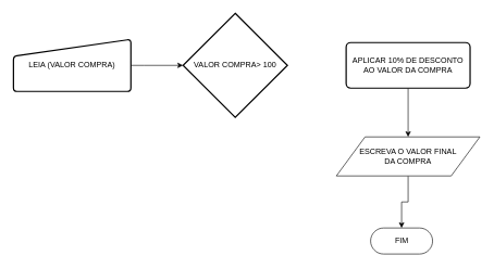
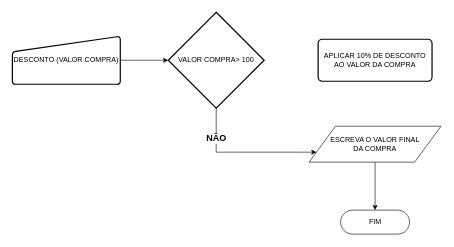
- <mxCell id="4" value="LEIA (VALOR COMPRA)" style="html=1;strokeWidth=2;shape=manualInput;whiteSpace=wrap;rounded=1;size=26;arcSize=11;" vertex="1" parent="1"><mxGeometry x="20" y="60" width="180" height="80" as="geometry" /></mxCell>
+ <mxCell id="4" value="DESCONTO (VALOR COMPRA)" style="html=1;strokeWidth=2;shape=manualInput;whiteSpace=wrap;rounded=1;size=26;arcSize=11;" vertex="1" parent="1"><mxGeometry x="20" y="60" width="180" height="80" as="geometry" /></mxCell>
- <mxCell id="8" style="edgeStyle=orthogonalEdgeStyle;rounded=0;orthogonalLoop=1;jettySize=auto;html=1;" edge="1" parent="1" source="9" target="11"><mxGeometry relative="1" as="geometry" /></mxCell>
+ <mxCell id="5" style="edgeStyle=orthogonalEdgeStyle;rounded=0;orthogonalLoop=1;jettySize=auto;html=1;entryX=0;entryY=0.75;entryDx=0;entryDy=0;" edge="1" parent="1" source="7" target="11"><mxGeometry relative="1" as="geometry"><Array as="points"><mxPoint x="360" y="253" /></Array></mxGeometry></mxCell>
+ <mxCell id="6" value="&lt;b&gt;&lt;font style=&quot;font-size: 15px;&quot;&gt;NÃO&lt;/font&gt;&lt;/b&gt;" style="edgeLabel;html=1;align=center;verticalAlign=middle;resizable=0;points=[];" connectable="0" vertex="1" parent="5"><mxGeometry x="-0.593" y="-1" relative="1" as="geometry"><mxPoint as="offset" /></mxGeometry></mxCell>
- <mxCell id="2" value="FIM" style="html=1;dashed=0;whiteSpace=wrap;shape=mxgraph.dfd.start" vertex="1" parent="1"><mxGeometry x="567.5" y="350" width="95" height="40" as="geometry" /></mxCell>
+ <mxCell id="2" value="FIM" style="html=1;dashed=0;whiteSpace=wrap;shape=mxgraph.dfd.start" vertex="1" parent="1"><mxGeometry x="567.5" y="350" width="115" height="40" as="geometry" /></mxCell>
